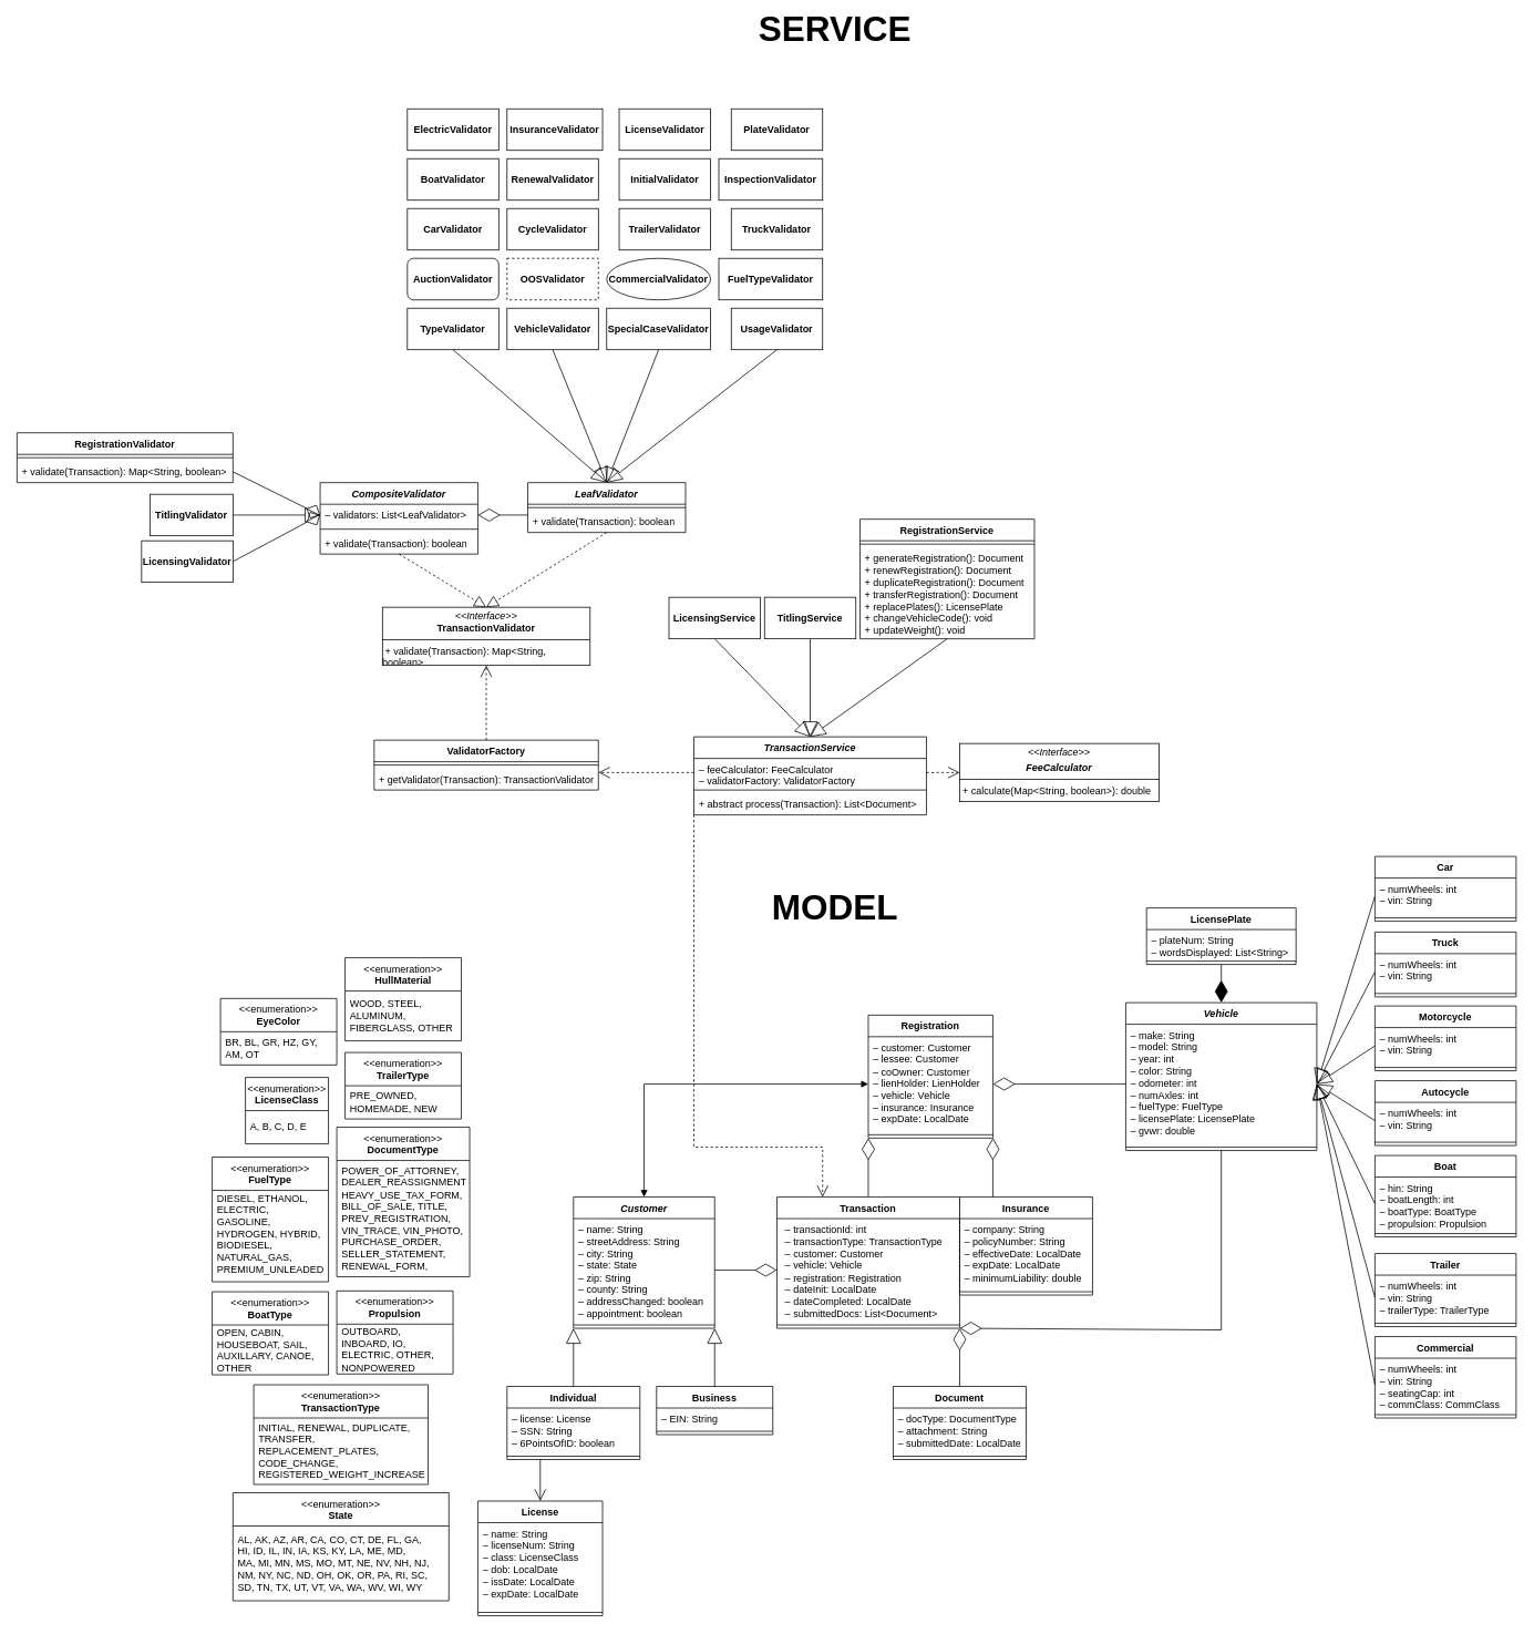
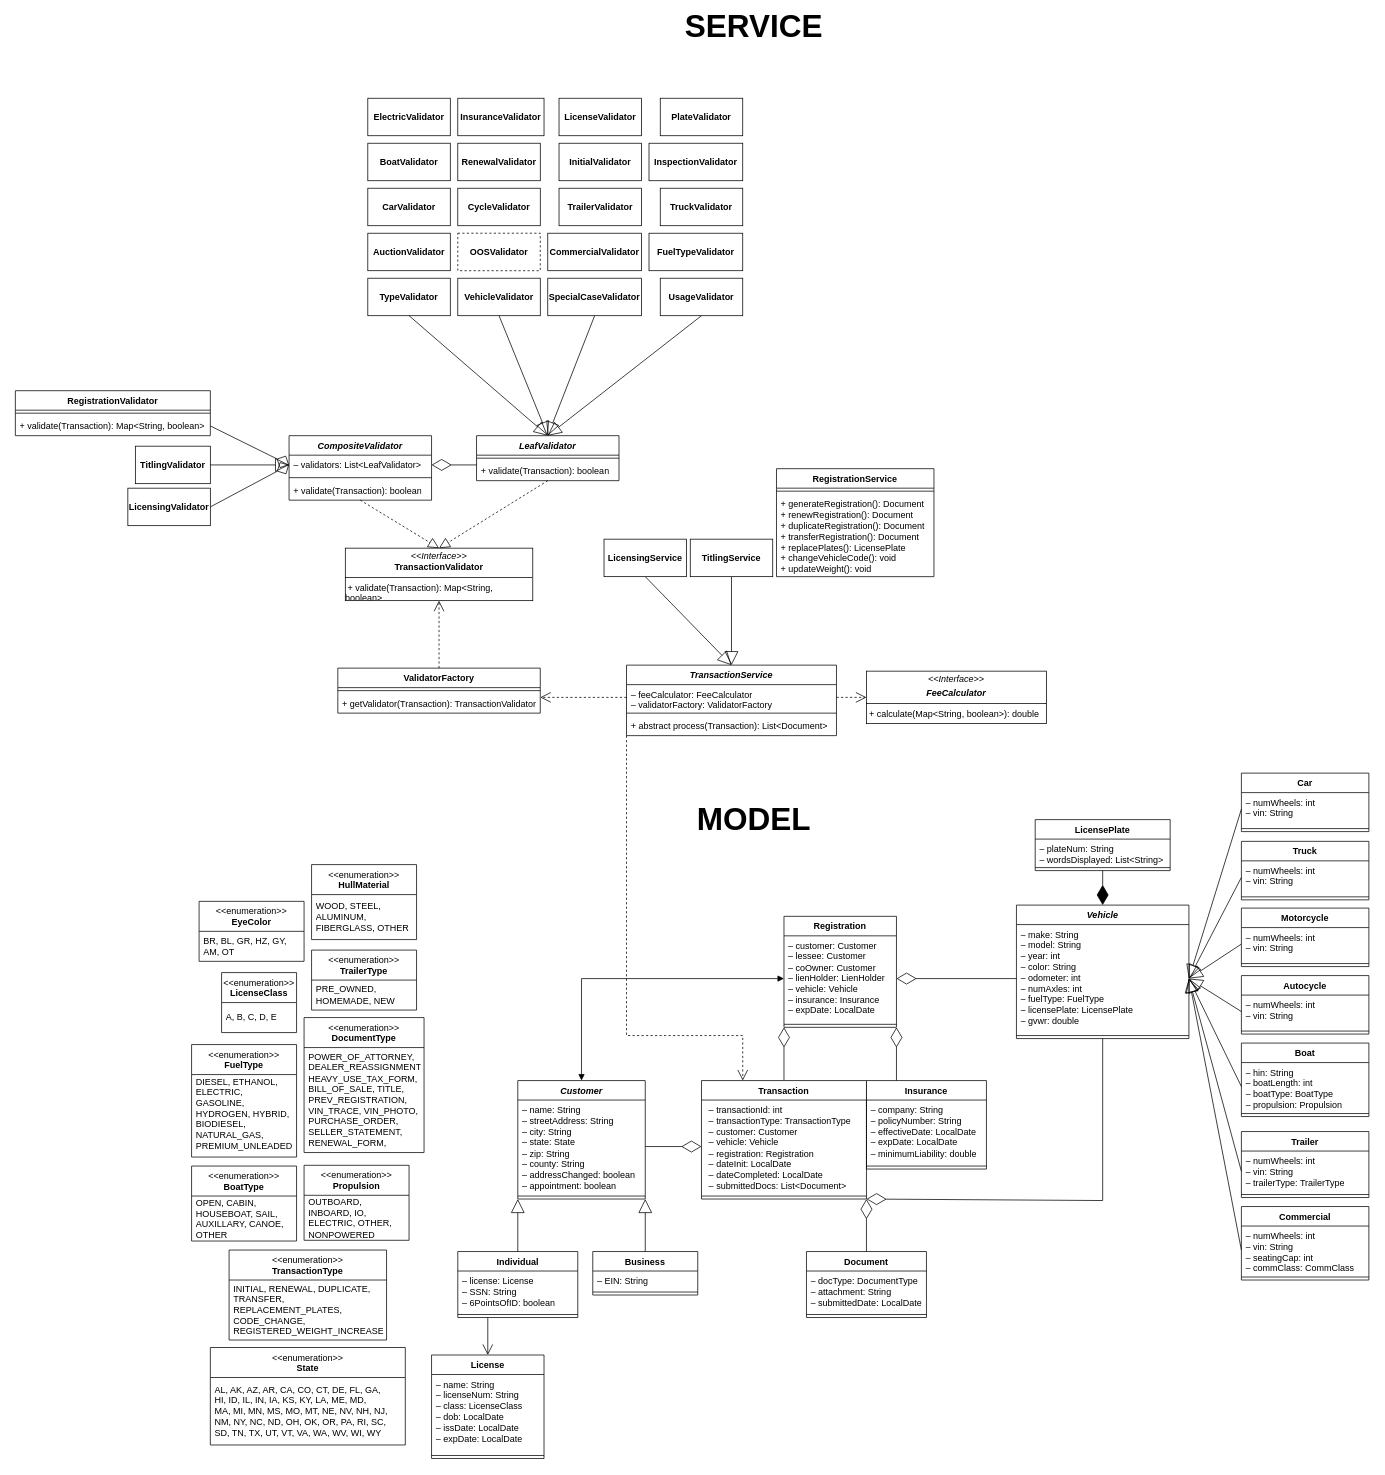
- <mxCell id="140" value="&lt;b&gt;AuctionValidator&lt;/b&gt;" style="html=1;whiteSpace=wrap;rounded=1;" vertex="1" parent="1"><mxGeometry x="490" y="310" width="110" height="50" as="geometry" /></mxCell>
+ <mxCell id="140" value="&lt;b&gt;AuctionValidator&lt;/b&gt;" style="html=1;whiteSpace=wrap;" vertex="1" parent="1"><mxGeometry x="490" y="310" width="110" height="50" as="geometry" /></mxCell>
- <mxCell id="142" value="&lt;b&gt;CommercialValidator&lt;/b&gt;" style="ellipse;html=1;whiteSpace=wrap;" vertex="1" parent="1"><mxGeometry x="730" y="310" width="125" height="50" as="geometry" /></mxCell>
+ <mxCell id="142" value="&lt;b&gt;CommercialValidator&lt;/b&gt;" style="html=1;whiteSpace=wrap;" vertex="1" parent="1"><mxGeometry x="730" y="310" width="125" height="50" as="geometry" /></mxCell>
- <mxCell id="102" value="" style="endArrow=block;endSize=16;endFill=0;html=1;rounded=0;entryX=0.5;entryY=0;entryDx=0;entryDy=0;exitX=0.5;exitY=1;exitDx=0;exitDy=0;" edge="1" parent="1" source="97" target="92"><mxGeometry width="160" relative="1" as="geometry"><mxPoint x="1045" y="780" as="sourcePoint" /><mxPoint x="1115" y="1250" as="targetPoint" /></mxGeometry></mxCell>
